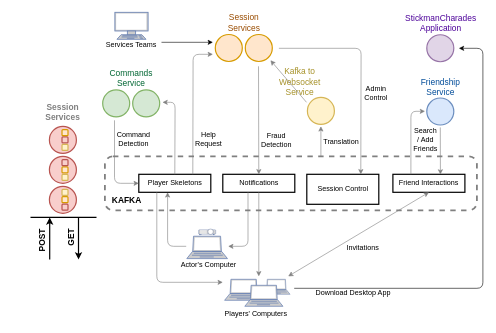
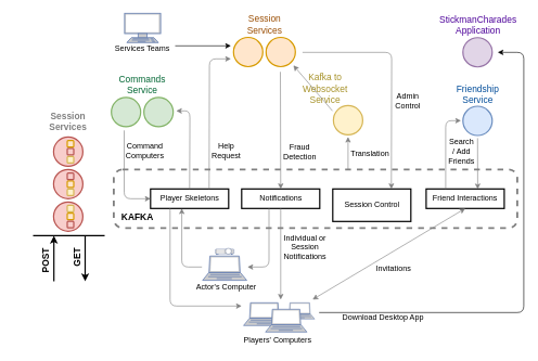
- <mxCell id="50" value="&lt;font style=&quot;font-size: 12px&quot;&gt;Command&lt;br&gt;Detection&lt;br&gt;&lt;/font&gt;" style="text;html=1;strokeColor=none;fillColor=none;align=center;verticalAlign=middle;whiteSpace=wrap;rounded=0;" vertex="1" parent="1"><mxGeometry x="182" y="222.25" width="80" height="20" as="geometry" /></mxCell>
+ <mxCell id="50" value="&lt;font style=&quot;font-size: 12px&quot;&gt;Command&lt;br&gt;Computers&lt;br&gt;&lt;/font&gt;" style="text;html=1;strokeColor=none;fillColor=none;align=center;verticalAlign=middle;whiteSpace=wrap;rounded=0;" vertex="1" parent="1"><mxGeometry x="182" y="222.25" width="80" height="20" as="geometry" /></mxCell>
+ <mxCell id="45" value="&lt;font style=&quot;font-size: 12px&quot;&gt;Individual or&lt;br&gt;Session Notifications&lt;br&gt;&lt;/font&gt;" style="text;html=1;strokeColor=none;fillColor=none;align=center;verticalAlign=middle;whiteSpace=wrap;rounded=0;" parent="1" vertex="1"><mxGeometry x="427.5" y="370" width="80" height="20" as="geometry" /></mxCell>
